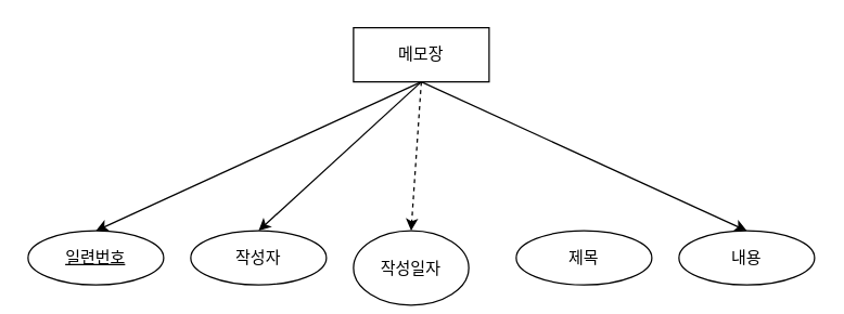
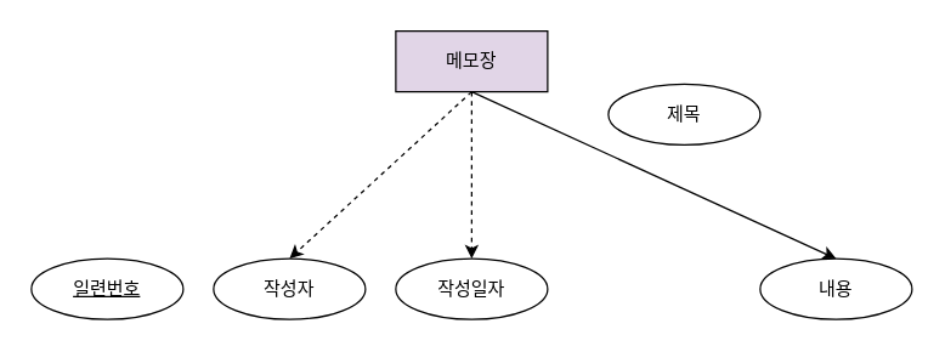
- <mxCell id="4" value="메모장" style="whiteSpace=wrap;html=1;align=center;" vertex="1" parent="1"><mxGeometry x="260" y="20" width="100" height="40" as="geometry" /></mxCell>
+ <mxCell id="4" value="메모장" style="whiteSpace=wrap;html=1;align=center;fillColor=#e1d5e7;" vertex="1" parent="1"><mxGeometry x="260" y="20" width="100" height="40" as="geometry" /></mxCell>
- <mxCell id="10" style="rounded=0;orthogonalLoop=1;jettySize=auto;html=1;entryX=0.5;entryY=0;entryDx=0;entryDy=0;exitX=0.5;exitY=1;exitDx=0;exitDy=0;" edge="1" parent="1" source="4" target="6"><mxGeometry relative="1" as="geometry"><mxPoint x="280" y="80" as="sourcePoint" /><mxPoint x="80" y="180" as="targetPoint" /></mxGeometry></mxCell>
+ <mxCell id="10" style="rounded=0;orthogonalLoop=1;jettySize=auto;html=1;entryX=0.5;entryY=0;entryDx=0;entryDy=0;exitX=0.5;exitY=1;exitDx=0;exitDy=0;dashed=1;" edge="1" parent="1" source="4" target="6"><mxGeometry relative="1" as="geometry"><mxPoint x="280" y="80" as="sourcePoint" /><mxPoint x="80" y="180" as="targetPoint" /></mxGeometry></mxCell>
- <mxCell id="2" style="rounded=0;orthogonalLoop=1;jettySize=auto;html=1;entryX=0.5;entryY=0;entryDx=0;entryDy=0;exitX=0.5;exitY=1;exitDx=0;exitDy=0;" edge="1" parent="1" source="4" target="5"><mxGeometry relative="1" as="geometry" /></mxCell>
- <mxCell id="8" value="제목" style="ellipse;whiteSpace=wrap;html=1;align=center;" vertex="1" parent="1"><mxGeometry x="380" y="170" width="100" height="40" as="geometry" /></mxCell>
+ <mxCell id="8" value="제목" style="ellipse;whiteSpace=wrap;html=1;align=center;" vertex="1" parent="1"><mxGeometry x="400" y="55" width="100" height="40" as="geometry" /></mxCell>
- <mxCell id="7" value="작성일자" style="ellipse;whiteSpace=wrap;html=1;align=center;" vertex="1" parent="1"><mxGeometry x="260" y="170" width="85" height="55" as="geometry" /></mxCell>
+ <mxCell id="7" value="작성일자" style="ellipse;whiteSpace=wrap;html=1;align=center;" vertex="1" parent="1"><mxGeometry x="260" y="170" width="100" height="40" as="geometry" /></mxCell>
